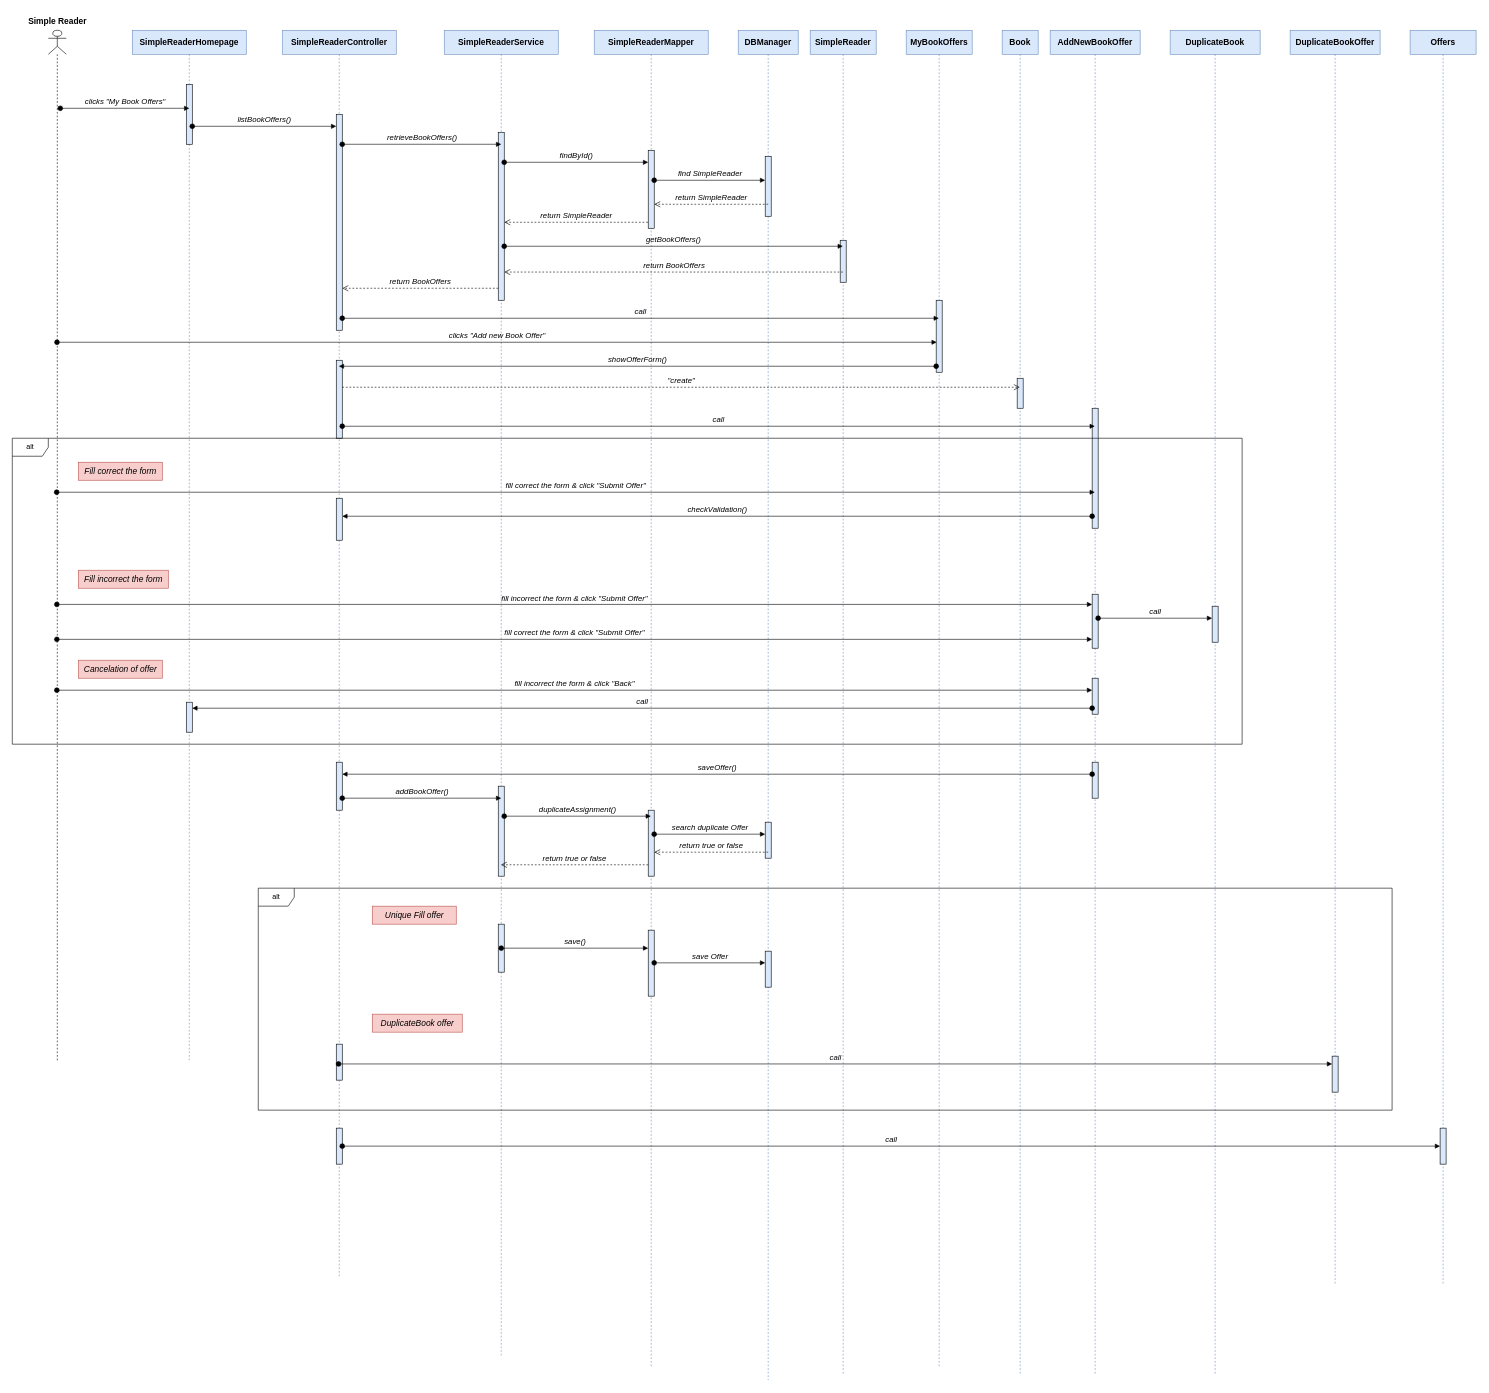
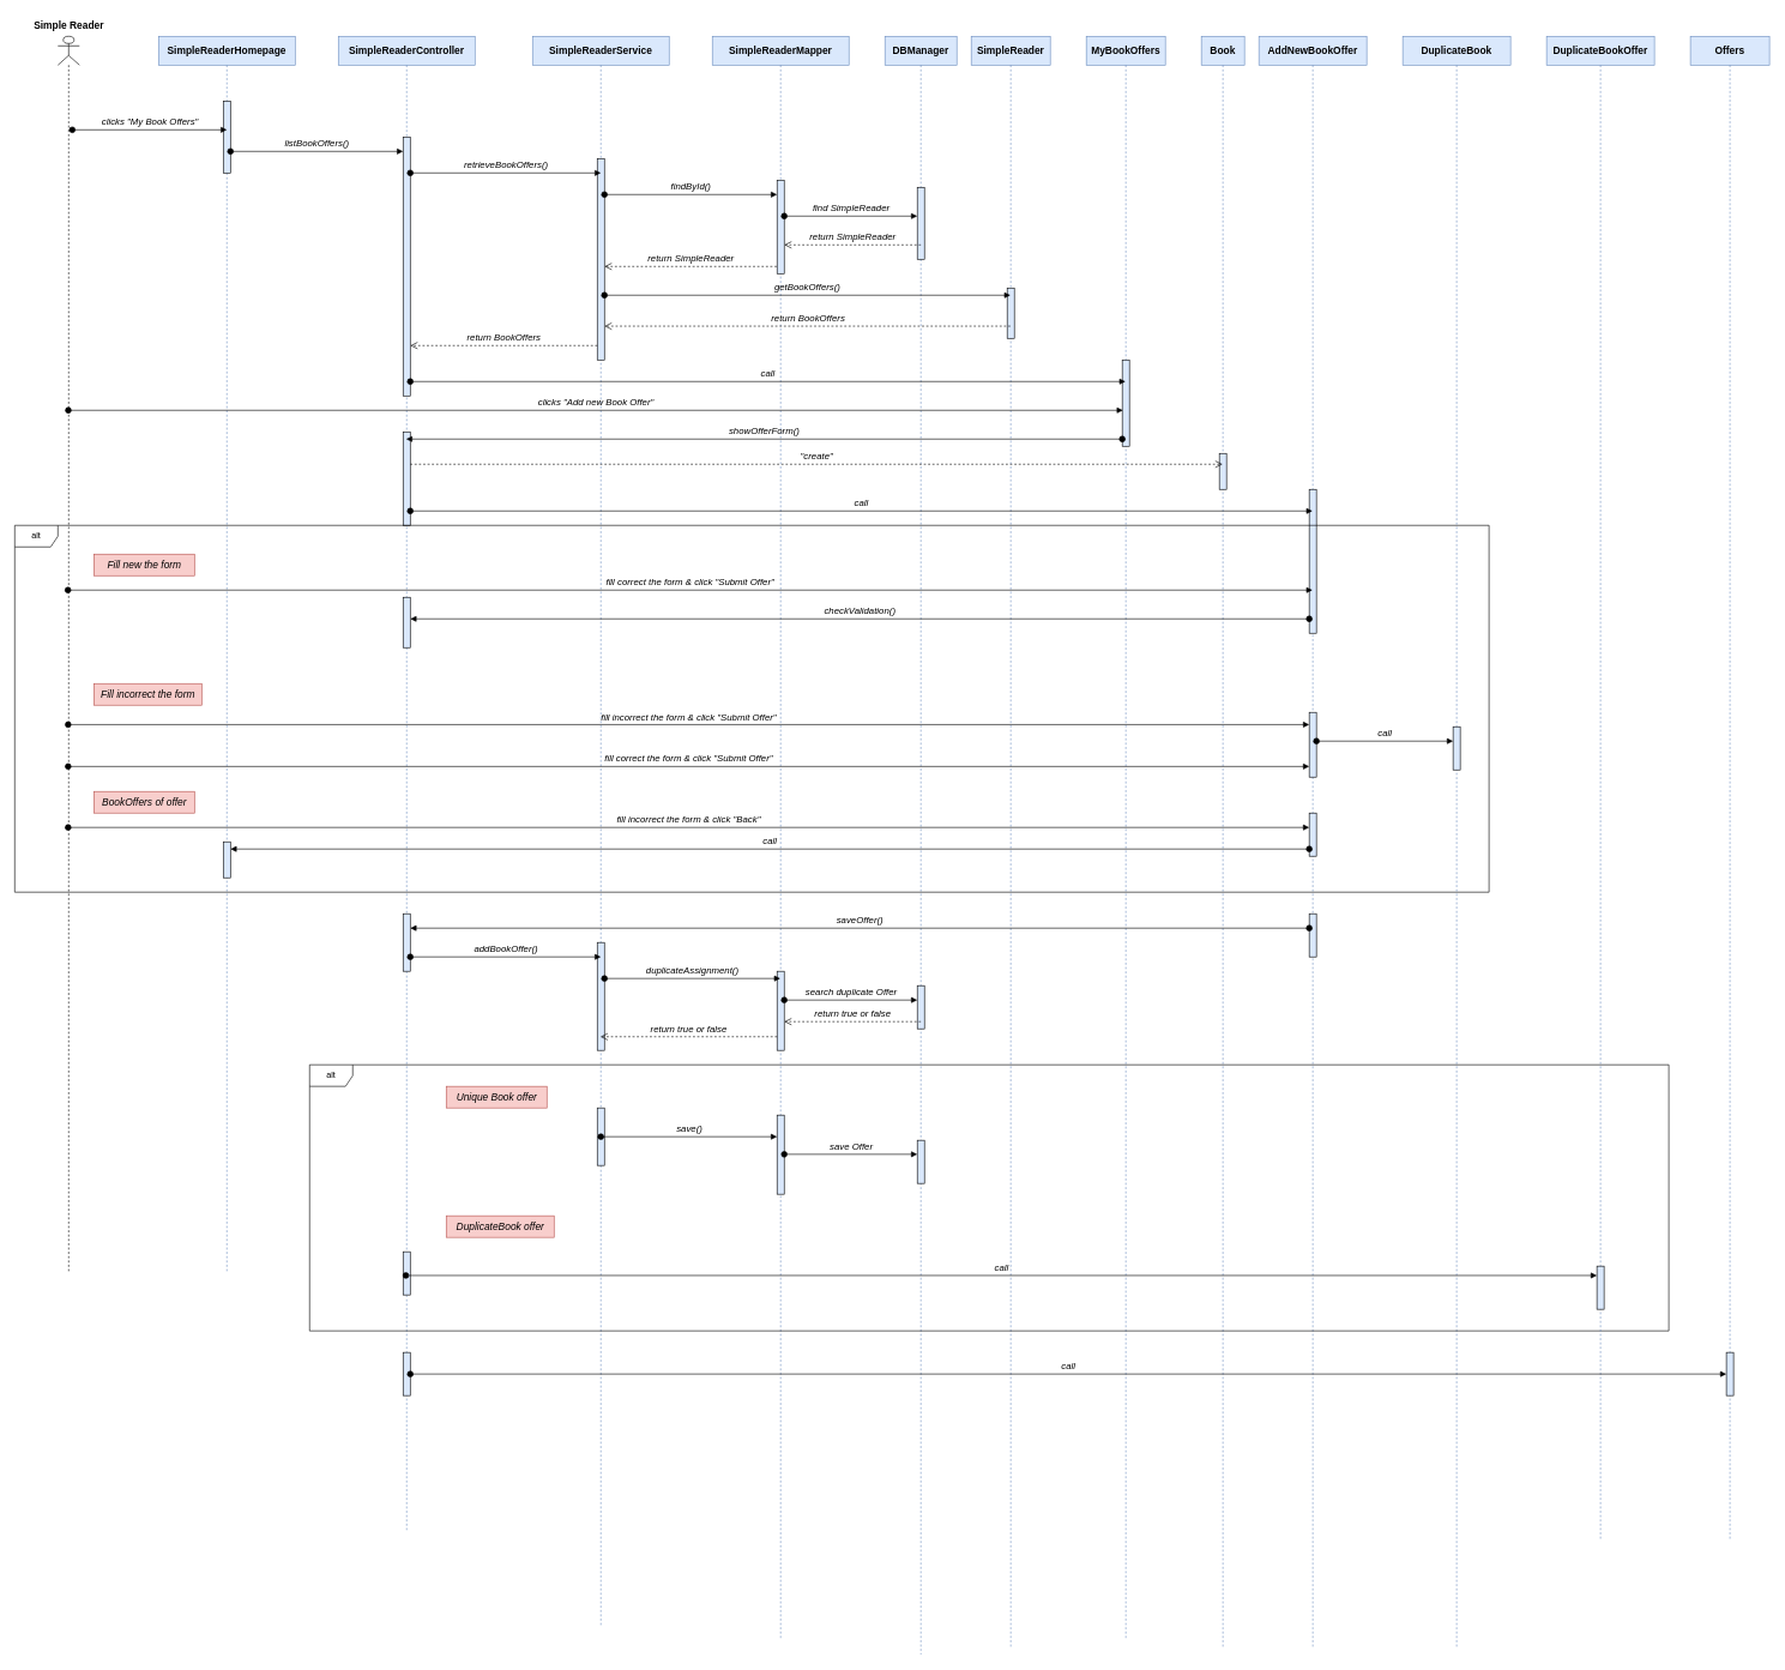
- <mxCell id="48" value="Fill correct the form" style="text;html=1;align=center;verticalAlign=middle;resizable=0;points=[];autosize=1;fontSize=14;fontStyle=2;fillColor=#f8cecc;strokeColor=#b85450;" vertex="1" parent="1"><mxGeometry x="130" y="770" width="140" height="30" as="geometry" /></mxCell>
+ <mxCell id="48" value="Fill new the form" style="text;html=1;align=center;verticalAlign=middle;resizable=0;points=[];autosize=1;fontSize=14;fontStyle=2;fillColor=#f8cecc;strokeColor=#b85450;" vertex="1" parent="1"><mxGeometry x="130" y="770" width="140" height="30" as="geometry" /></mxCell>
- <mxCell id="58" value="Cancelation of offer" style="text;html=1;align=center;verticalAlign=middle;resizable=0;points=[];autosize=1;fontSize=14;fontStyle=2;fillColor=#f8cecc;strokeColor=#b85450;" vertex="1" parent="1"><mxGeometry x="130" y="1100" width="140" height="30" as="geometry" /></mxCell>
+ <mxCell id="58" value="BookOffers of offer" style="text;html=1;align=center;verticalAlign=middle;resizable=0;points=[];autosize=1;fontSize=14;fontStyle=2;fillColor=#f8cecc;strokeColor=#b85450;" vertex="1" parent="1"><mxGeometry x="130" y="1100" width="140" height="30" as="geometry" /></mxCell>
- <mxCell id="69" value="Unique Fill offer" style="text;html=1;align=center;verticalAlign=middle;resizable=0;points=[];autosize=1;fontSize=14;fontStyle=2;fillColor=#f8cecc;strokeColor=#b85450;" vertex="1" parent="1"><mxGeometry x="620" y="1510" width="140" height="30" as="geometry" /></mxCell>
+ <mxCell id="69" value="Unique Book offer" style="text;html=1;align=center;verticalAlign=middle;resizable=0;points=[];autosize=1;fontSize=14;fontStyle=2;fillColor=#f8cecc;strokeColor=#b85450;" vertex="1" parent="1"><mxGeometry x="620" y="1510" width="140" height="30" as="geometry" /></mxCell>
